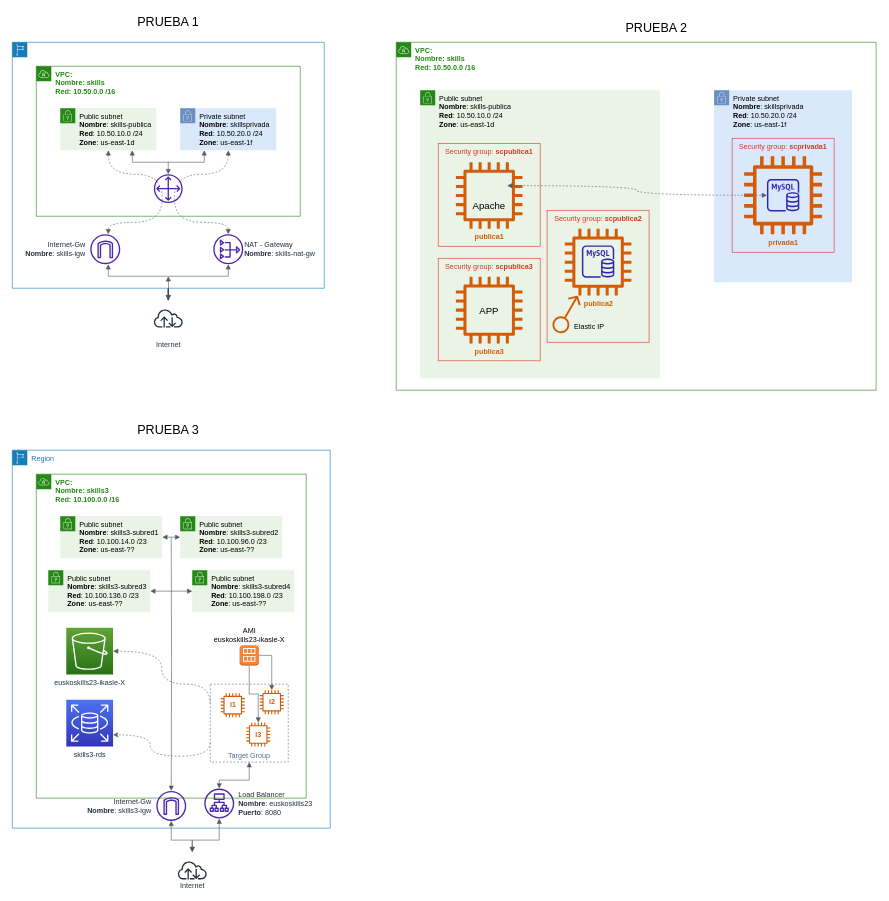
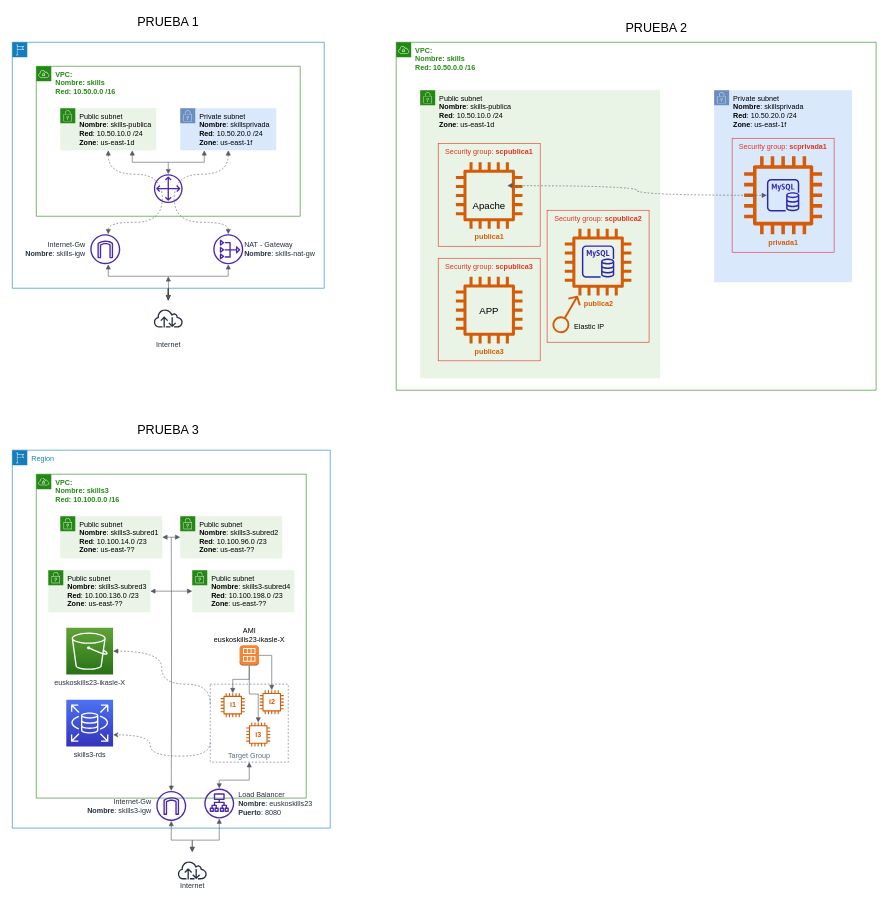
+ <mxCell id="53" style="edgeStyle=orthogonalEdgeStyle;rounded=0;orthogonalLoop=1;jettySize=auto;html=1;strokeColor=#545B64;endArrow=block;endFill=1;" edge="1" parent="39" source="56" target="50"><mxGeometry relative="1" as="geometry" /></mxCell>
